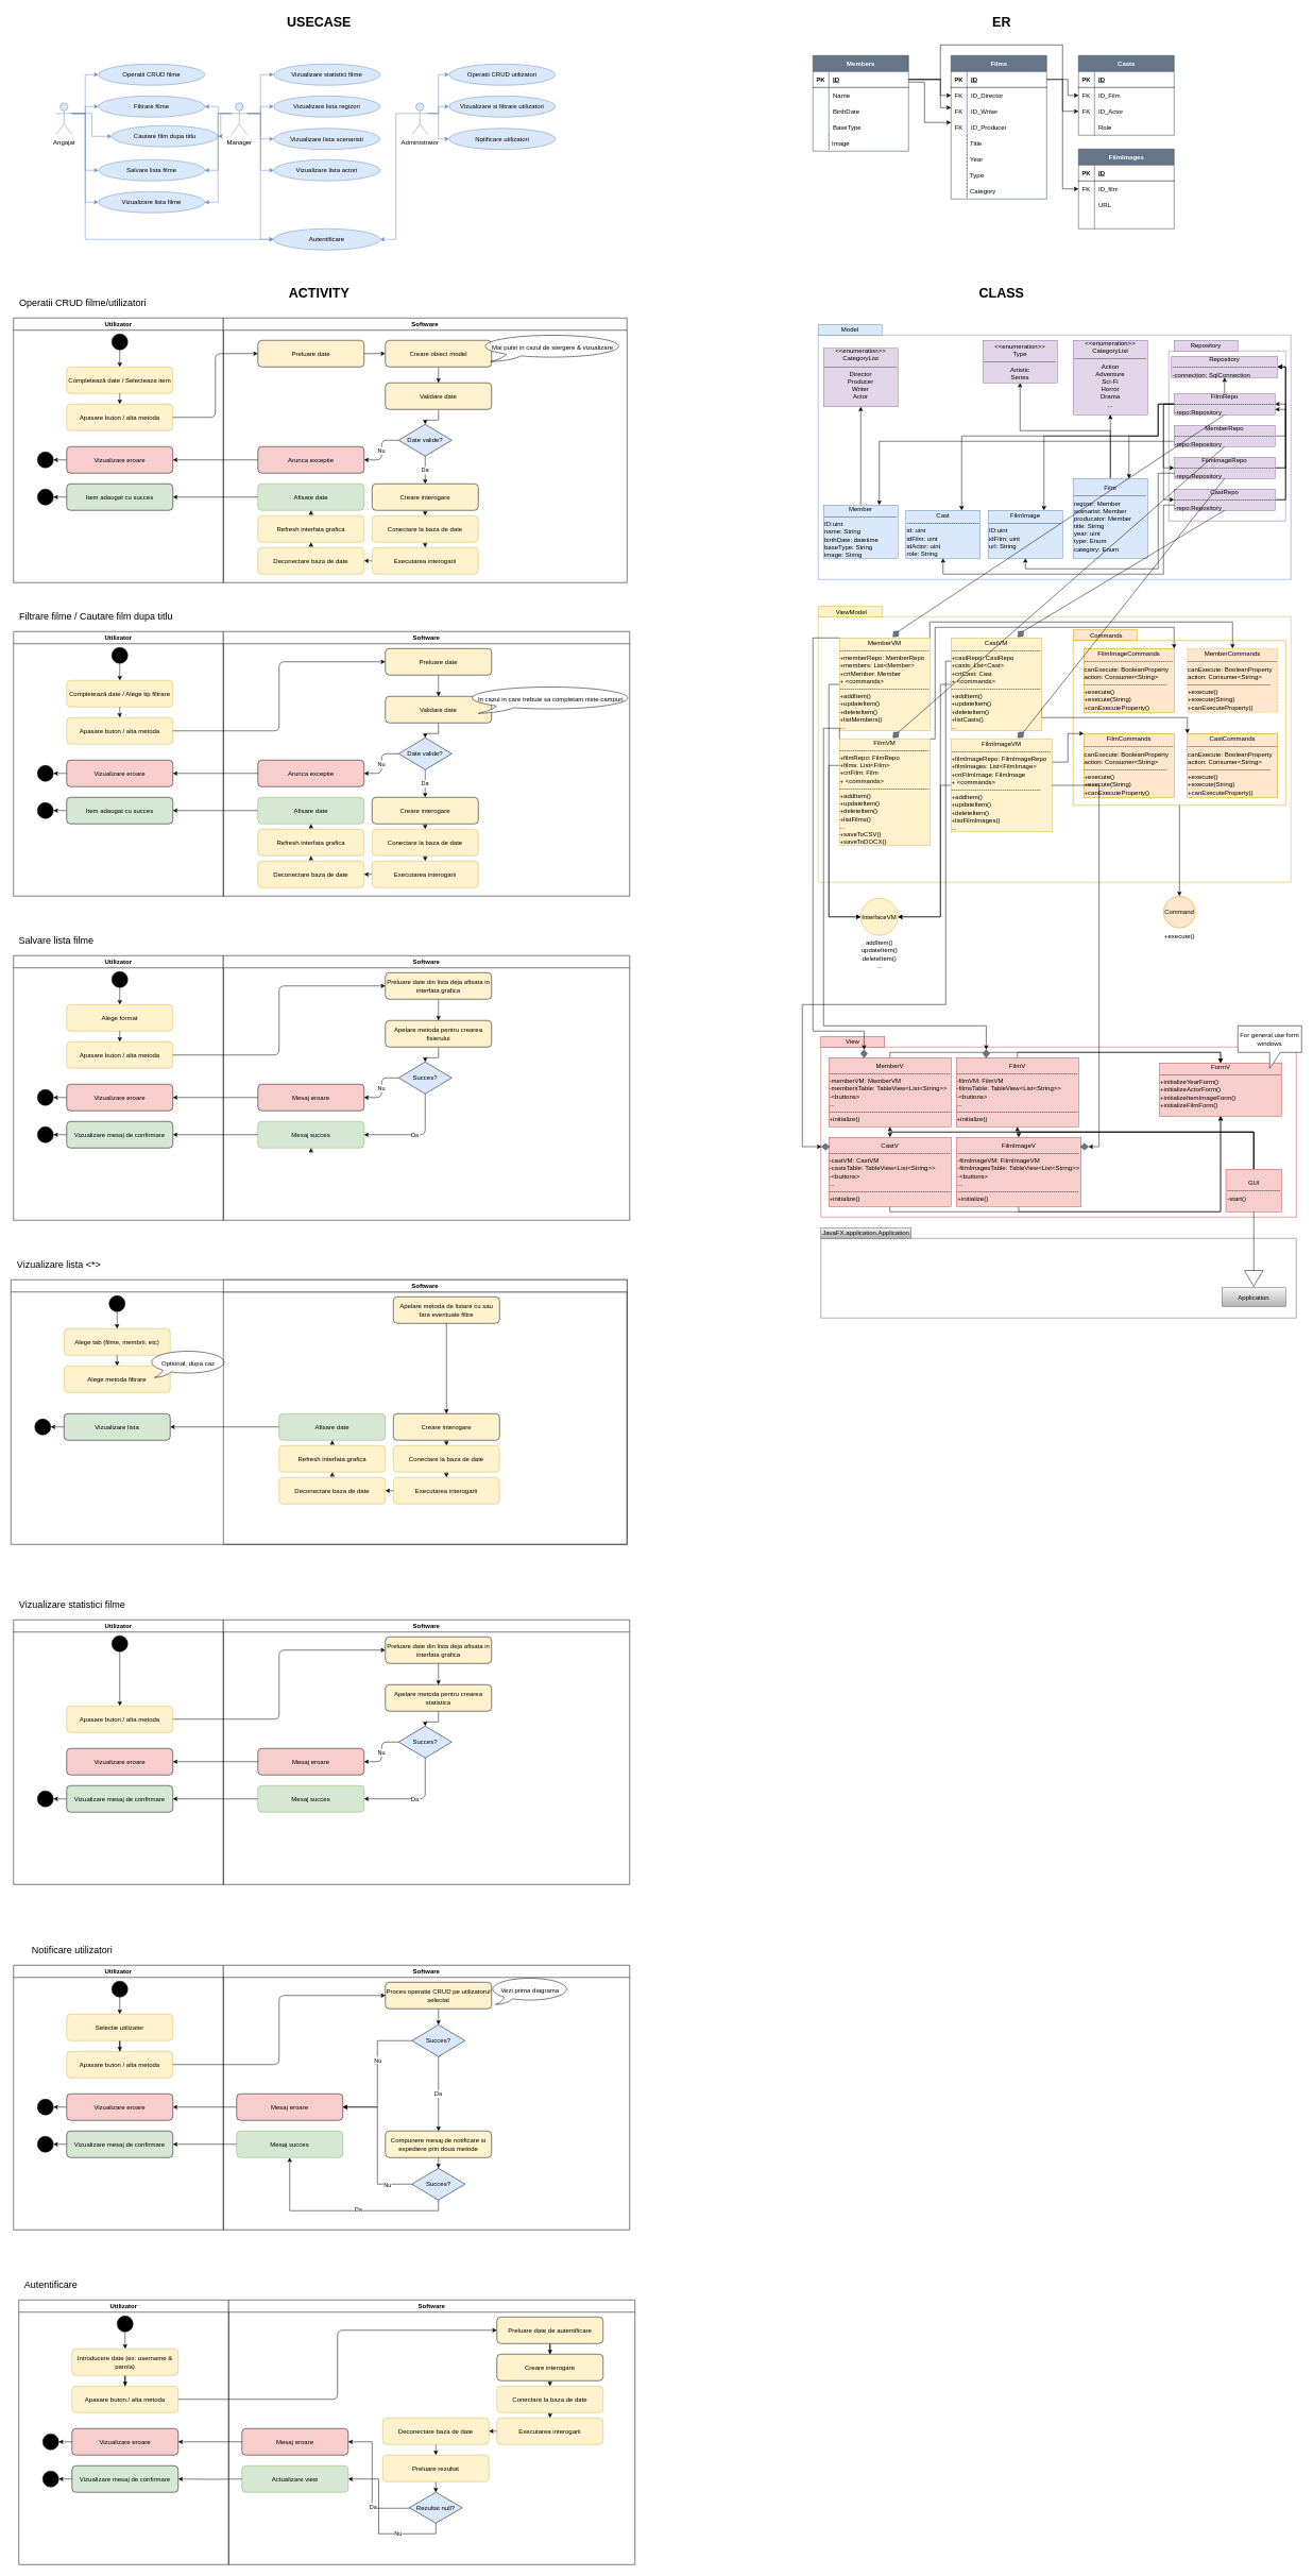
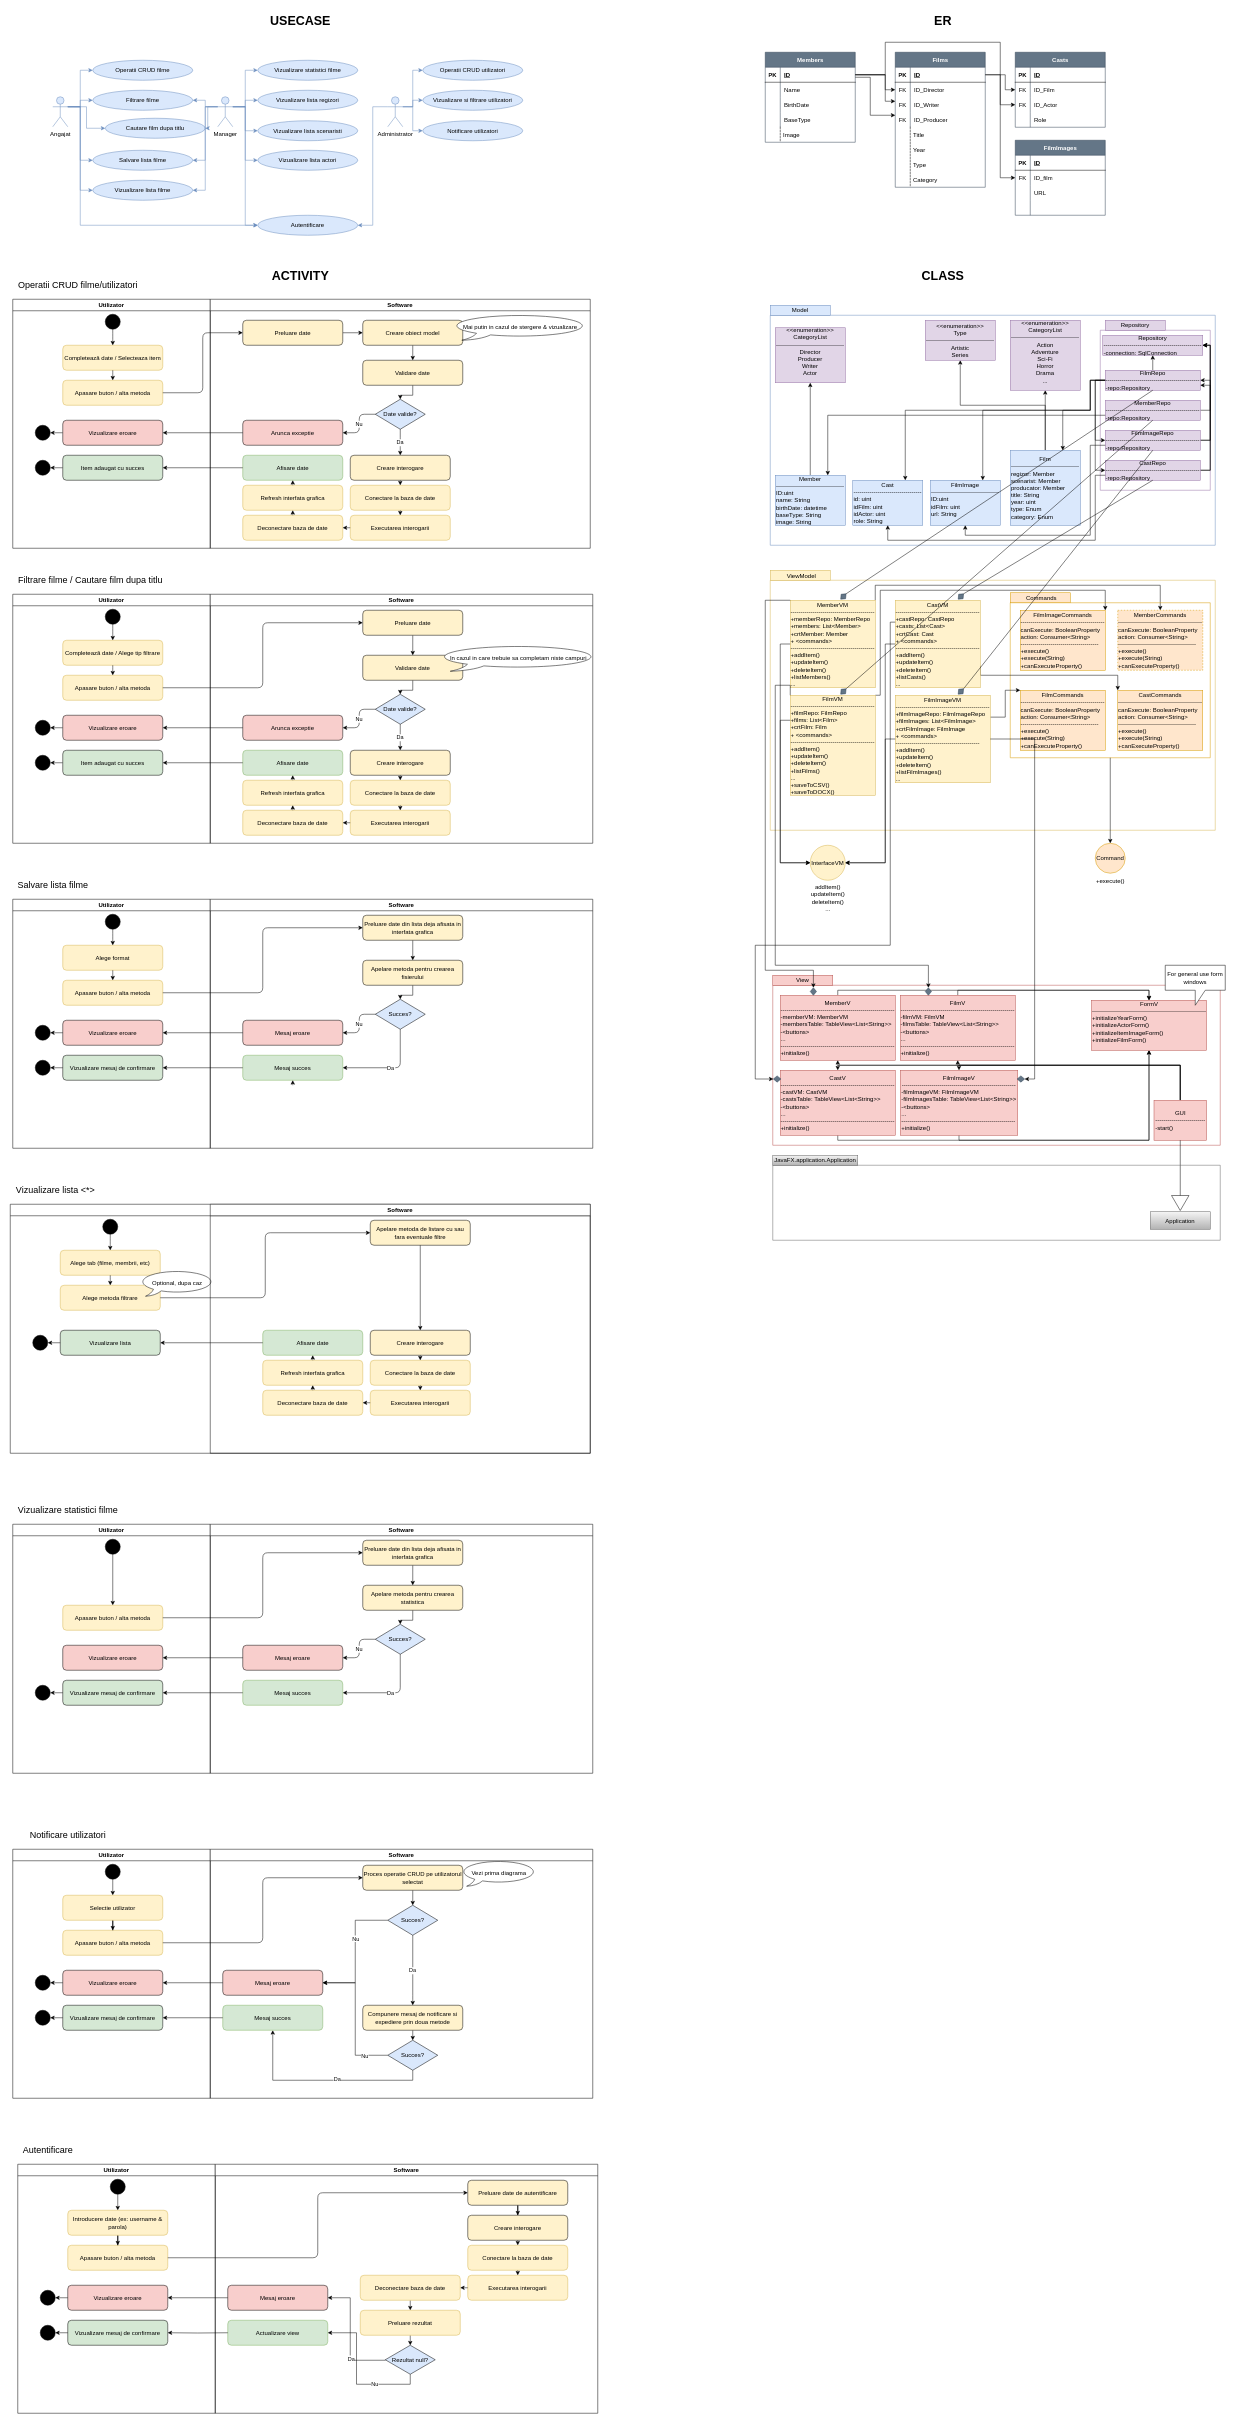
+ <mxCell id="173" value="" style="edgeStyle=elbowEdgeStyle;exitX=1;exitY=0.5;exitDx=0;exitDy=0;entryX=0;entryY=0.5;entryDx=0;entryDy=0;" parent="148" source="151" target="155" edge="1"><mxGeometry relative="1" as="geometry" /></mxCell>
